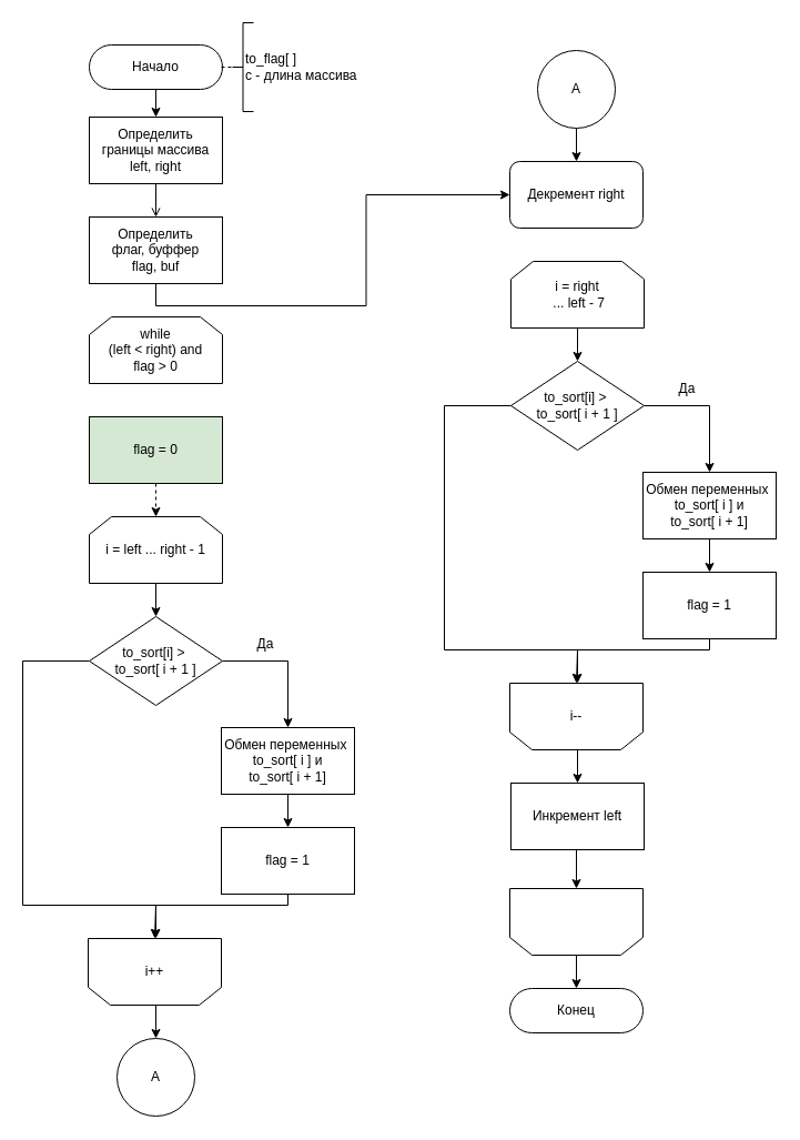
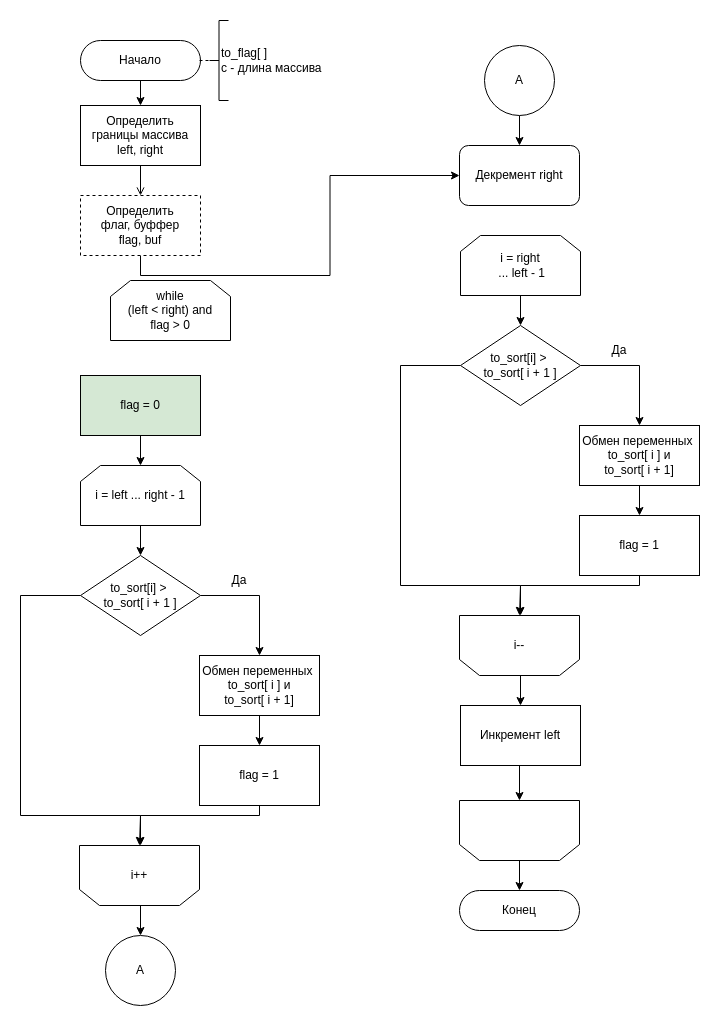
- <mxCell id="9" value="Определить&lt;br&gt;флаг, буффер&lt;br&gt;flag, buf" style="rounded=0;whiteSpace=wrap;html=1;" parent="1" vertex="1"><mxGeometry x="80" y="195" width="120" height="60" as="geometry" /></mxCell>
+ <mxCell id="9" value="Определить&lt;br&gt;флаг, буффер&lt;br&gt;flag, buf" style="rounded=0;whiteSpace=wrap;html=1;dashed=1;" parent="1" vertex="1"><mxGeometry x="80" y="195" width="120" height="60" as="geometry" /></mxCell>
- <mxCell id="34" value="i = right&lt;br&gt;&amp;nbsp;... left - 7" style="shape=loopLimit;whiteSpace=wrap;html=1;" parent="1" vertex="1"><mxGeometry x="460" y="235" width="120" height="60" as="geometry" /></mxCell>
+ <mxCell id="34" value="i = right&lt;br&gt;&amp;nbsp;... left - 1" style="shape=loopLimit;whiteSpace=wrap;html=1;" parent="1" vertex="1"><mxGeometry x="460" y="235" width="120" height="60" as="geometry" /></mxCell>
- <mxCell id="10" value="while&lt;br&gt;(left &amp;lt; right) and &lt;br&gt;flag &amp;gt; 0" style="shape=loopLimit;whiteSpace=wrap;html=1;" parent="1" vertex="1"><mxGeometry x="80" y="285" width="120" height="60" as="geometry" /></mxCell>
+ <mxCell id="10" value="while&lt;br&gt;(left &amp;lt; right) and &lt;br&gt;flag &amp;gt; 0" style="shape=loopLimit;whiteSpace=wrap;html=1;" parent="1" vertex="1"><mxGeometry x="110" y="280" width="120" height="60" as="geometry" /></mxCell>
- <mxCell id="13" style="edgeStyle=orthogonalEdgeStyle;rounded=0;orthogonalLoop=1;jettySize=auto;html=1;exitX=0.5;exitY=1;exitDx=0;exitDy=0;entryX=0.5;entryY=0;entryDx=0;entryDy=0;dashed=1;" parent="1" source="14" target="16" edge="1"><mxGeometry relative="1" as="geometry" /></mxCell>
+ <mxCell id="13" style="edgeStyle=orthogonalEdgeStyle;rounded=0;orthogonalLoop=1;jettySize=auto;html=1;exitX=0.5;exitY=1;exitDx=0;exitDy=0;entryX=0.5;entryY=0;entryDx=0;entryDy=0;" parent="1" source="14" target="16" edge="1"><mxGeometry relative="1" as="geometry" /></mxCell>
